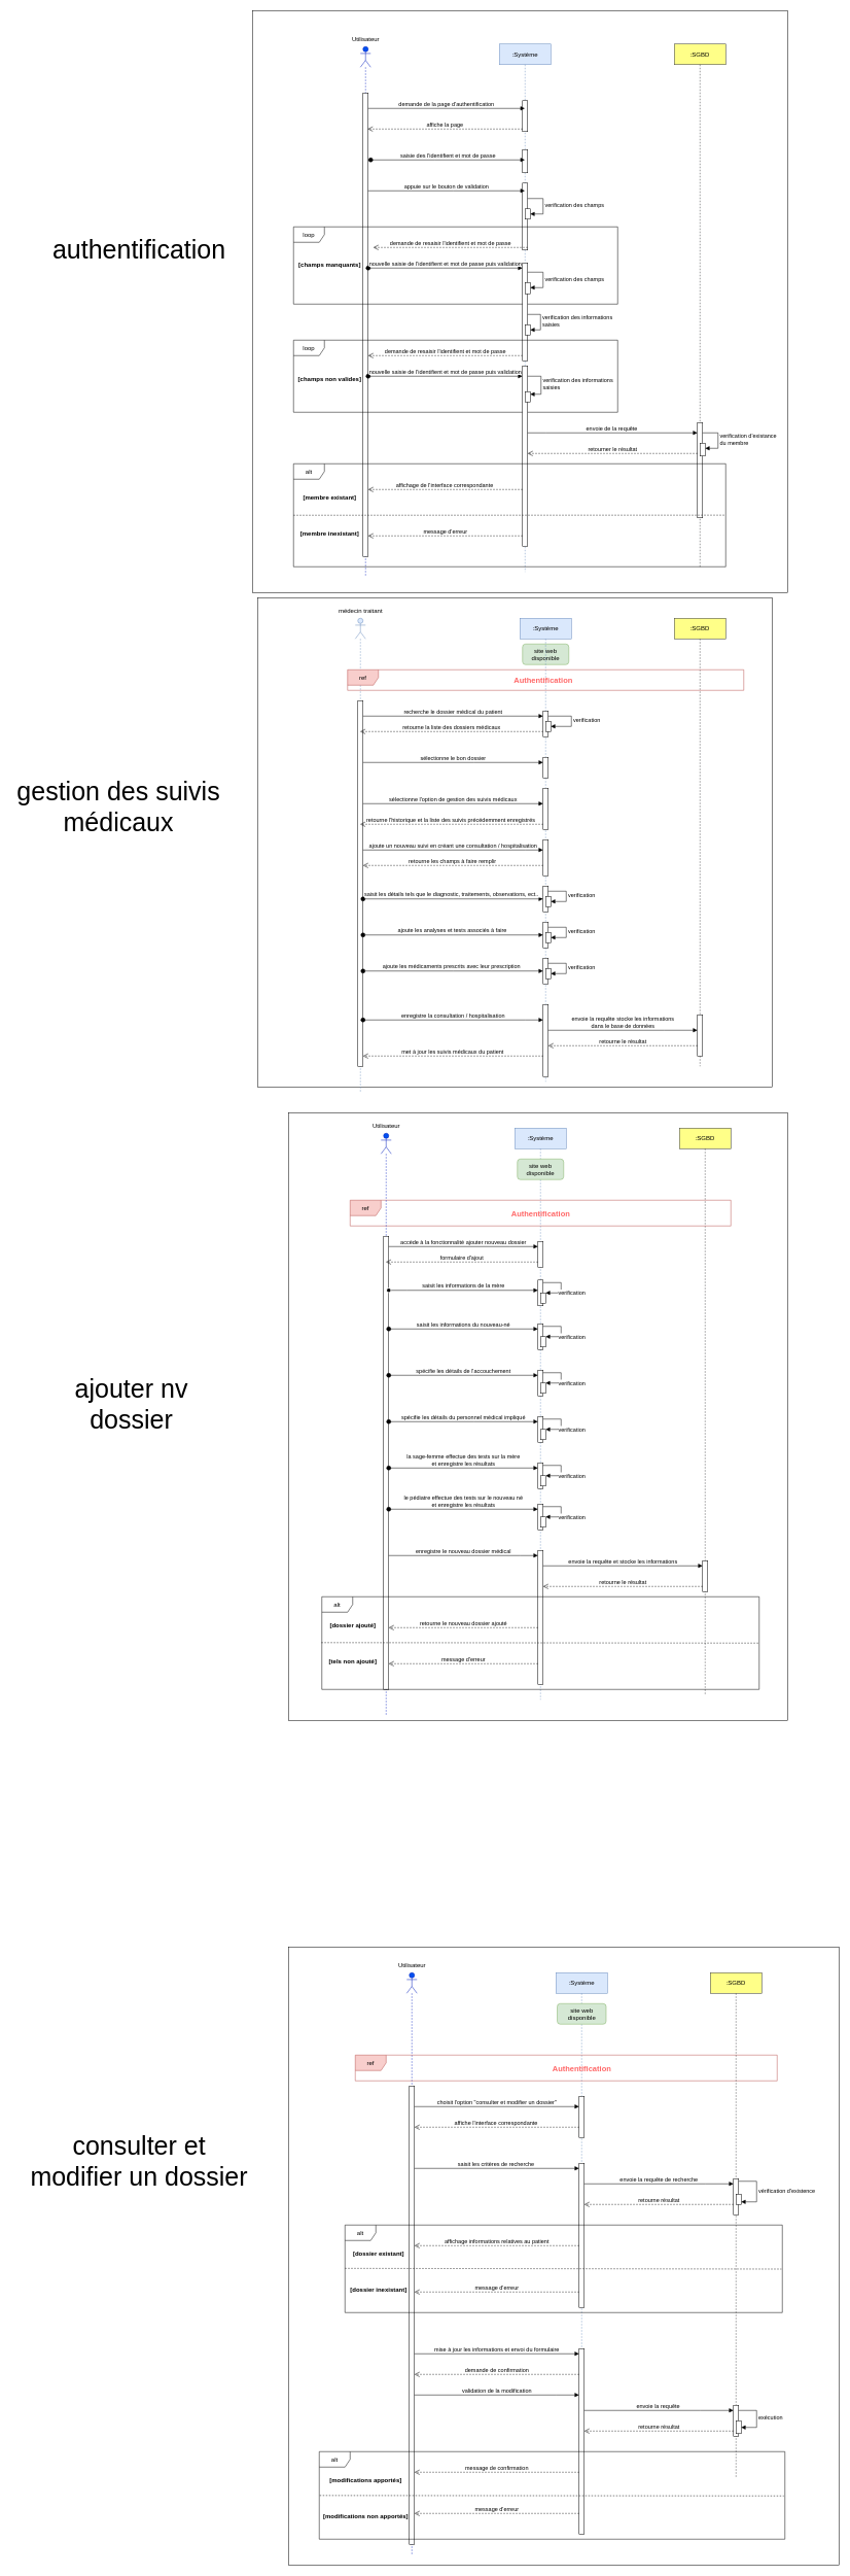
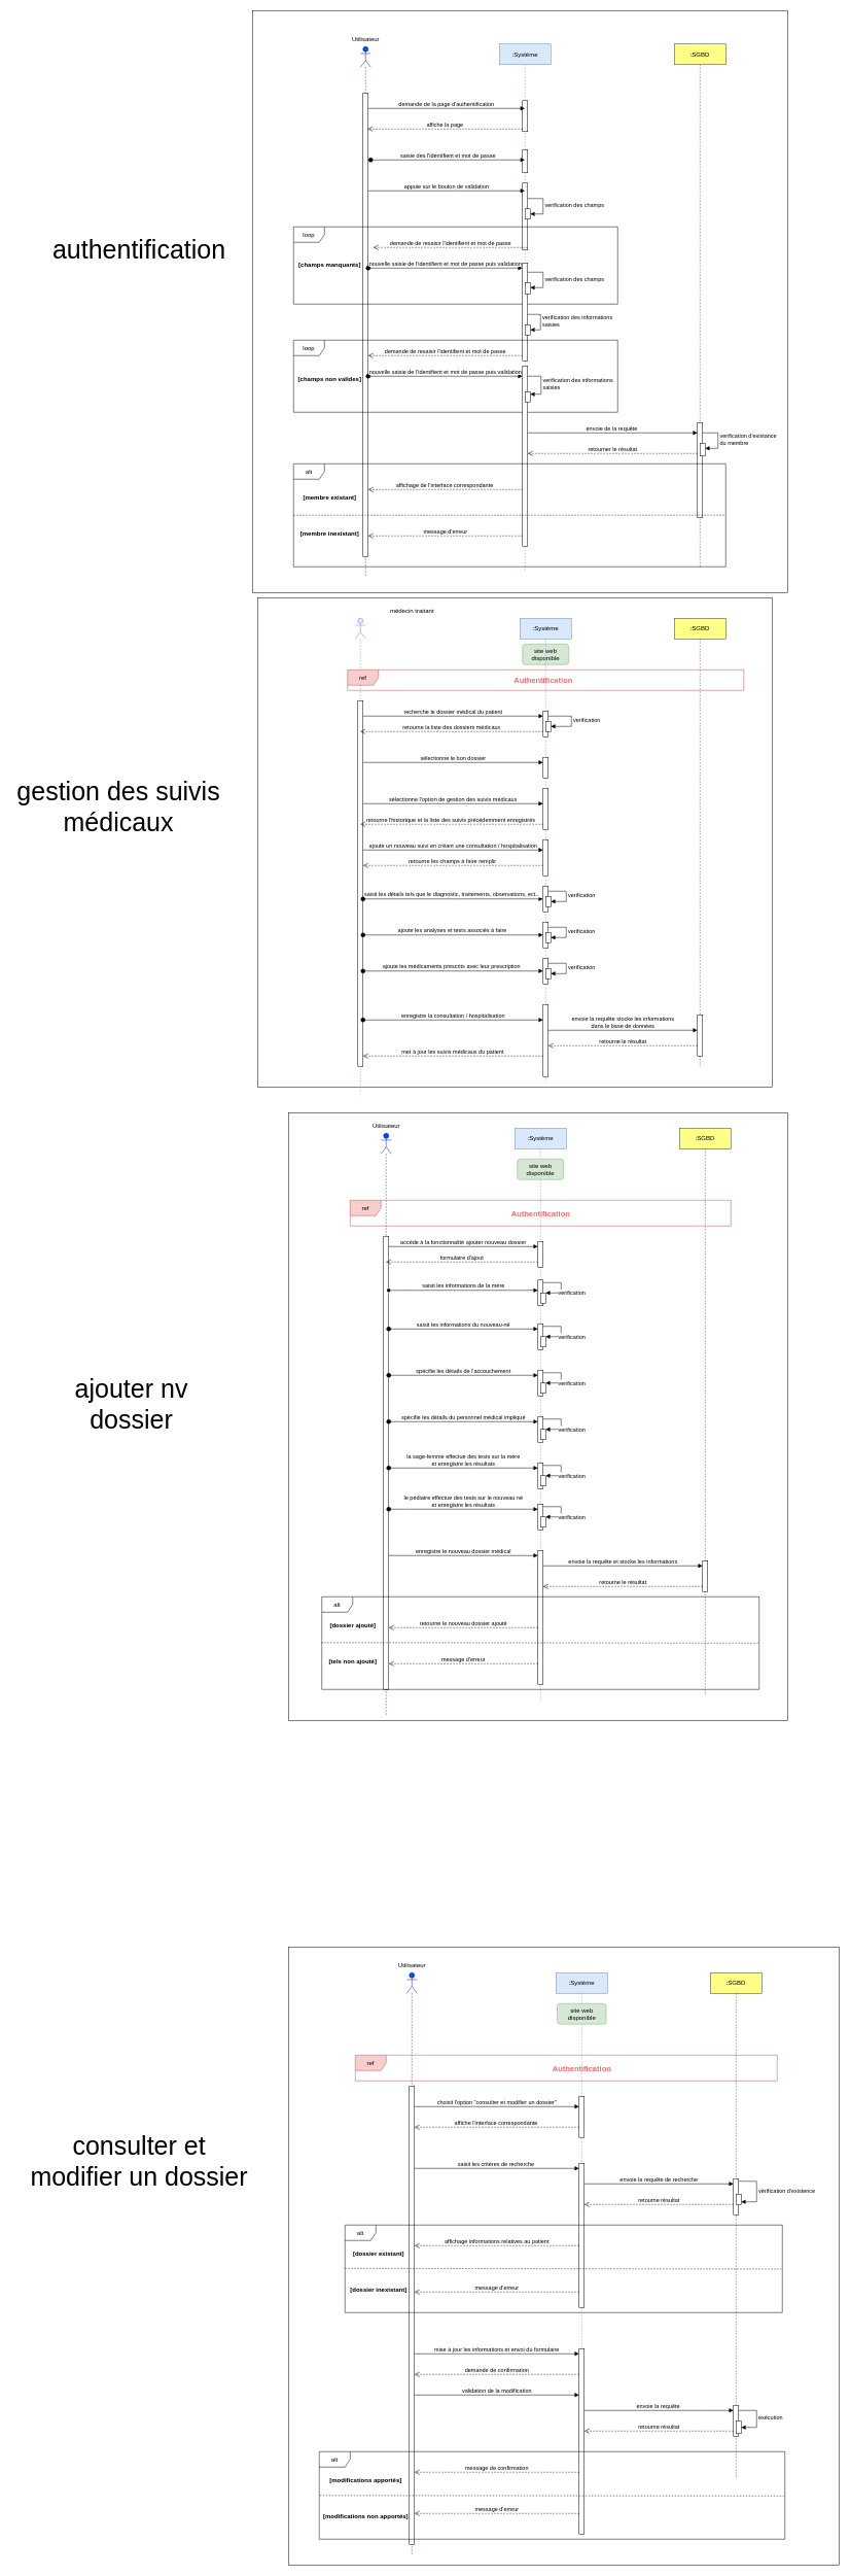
- <mxCell id="50" value="médecin traitant" style="text;html=1;align=center;verticalAlign=middle;resizable=0;points=[];autosize=1;strokeColor=none;fillColor=none;fontSize=12;" vertex="1" parent="1"><mxGeometry x="645" y="1170" width="110" height="30" as="geometry" /></mxCell>
+ <mxCell id="50" value="médecin traitant" style="text;html=1;align=center;verticalAlign=middle;resizable=0;points=[];autosize=1;strokeColor=none;fillColor=none;fontSize=12;" vertex="1" parent="1"><mxGeometry x="745" y="1170" width="110" height="30" as="geometry" /></mxCell>
